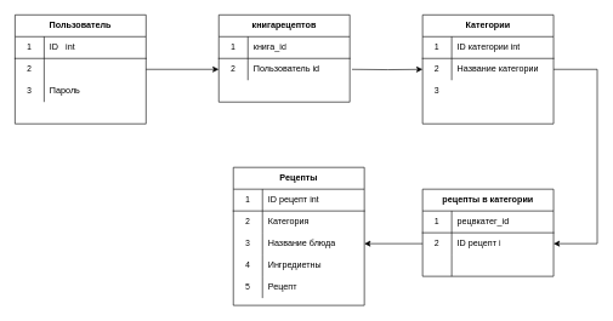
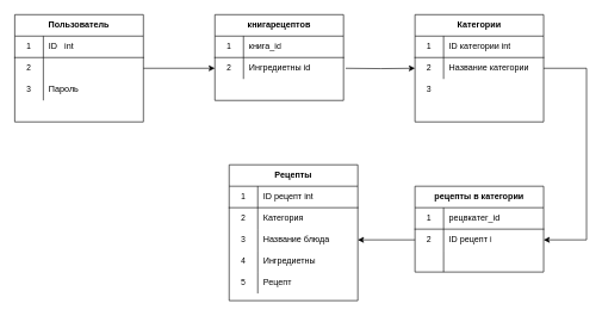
- <mxCell id="19" value="Пользователь id" style="shape=partialRectangle;html=1;whiteSpace=wrap;connectable=0;fillColor=none;top=0;left=0;bottom=0;right=0;align=left;spacingLeft=6;overflow=hidden;" vertex="1" parent="17"><mxGeometry x="40" width="140" height="30" as="geometry" /></mxCell>
+ <mxCell id="19" value="Ингредиетны id" style="shape=partialRectangle;html=1;whiteSpace=wrap;connectable=0;fillColor=none;top=0;left=0;bottom=0;right=0;align=left;spacingLeft=6;overflow=hidden;" vertex="1" parent="17"><mxGeometry x="40" width="140" height="30" as="geometry" /></mxCell>
